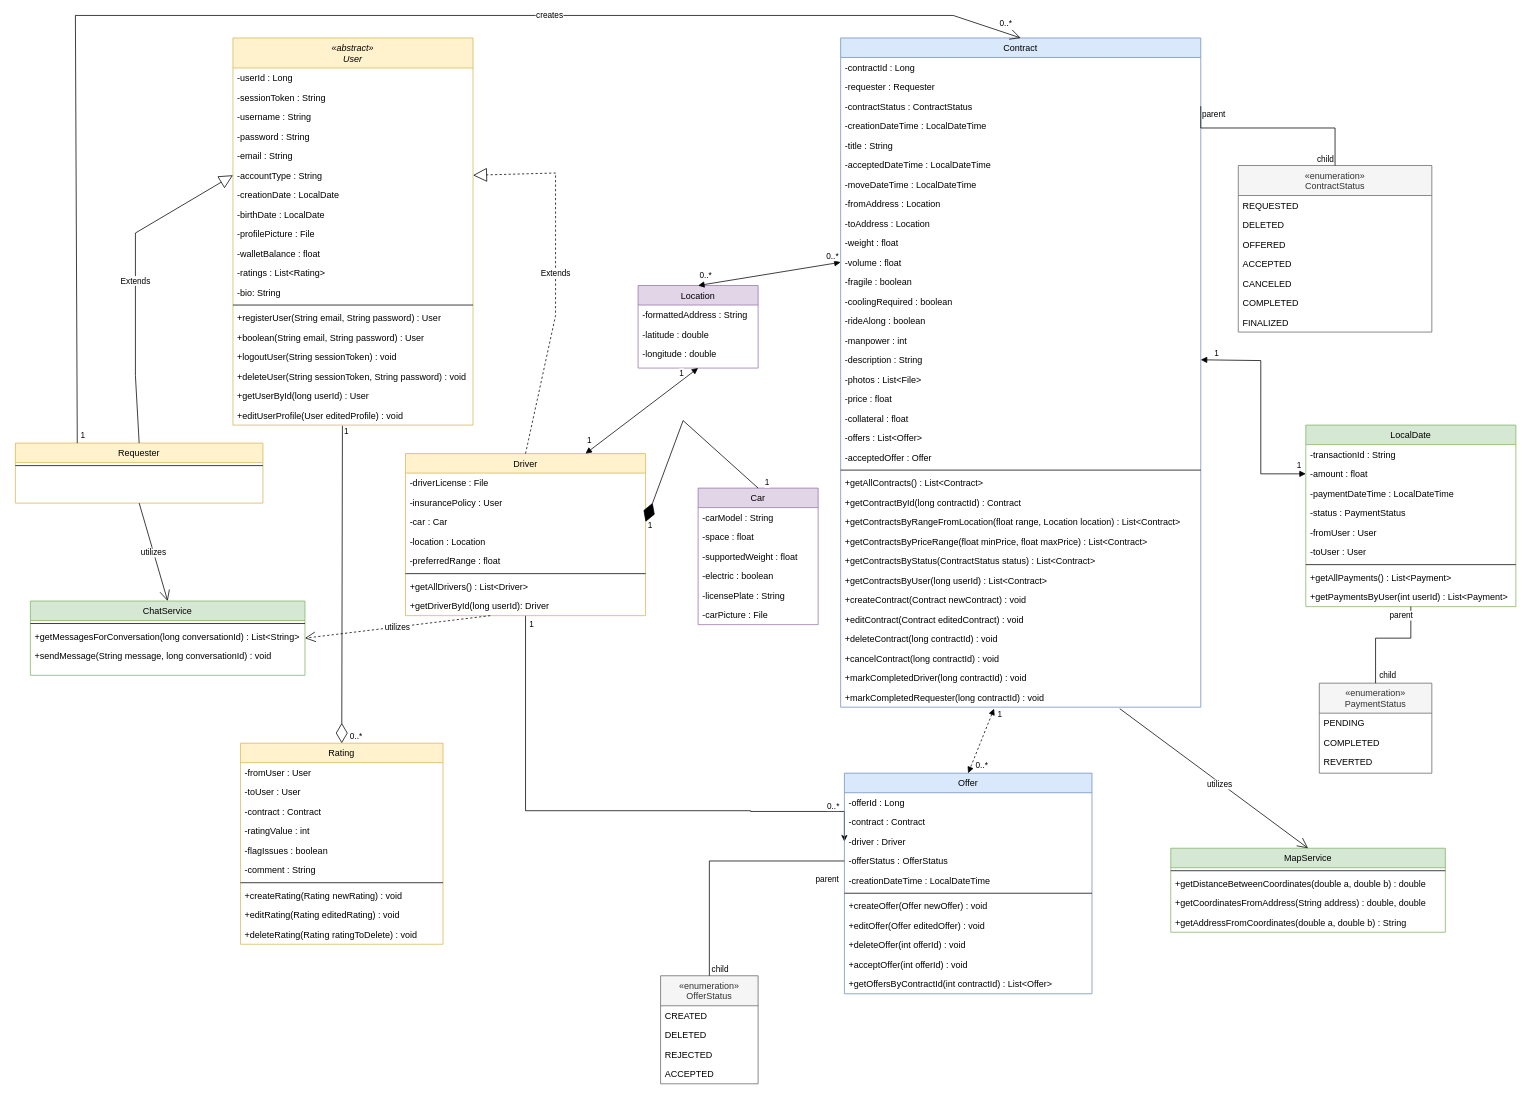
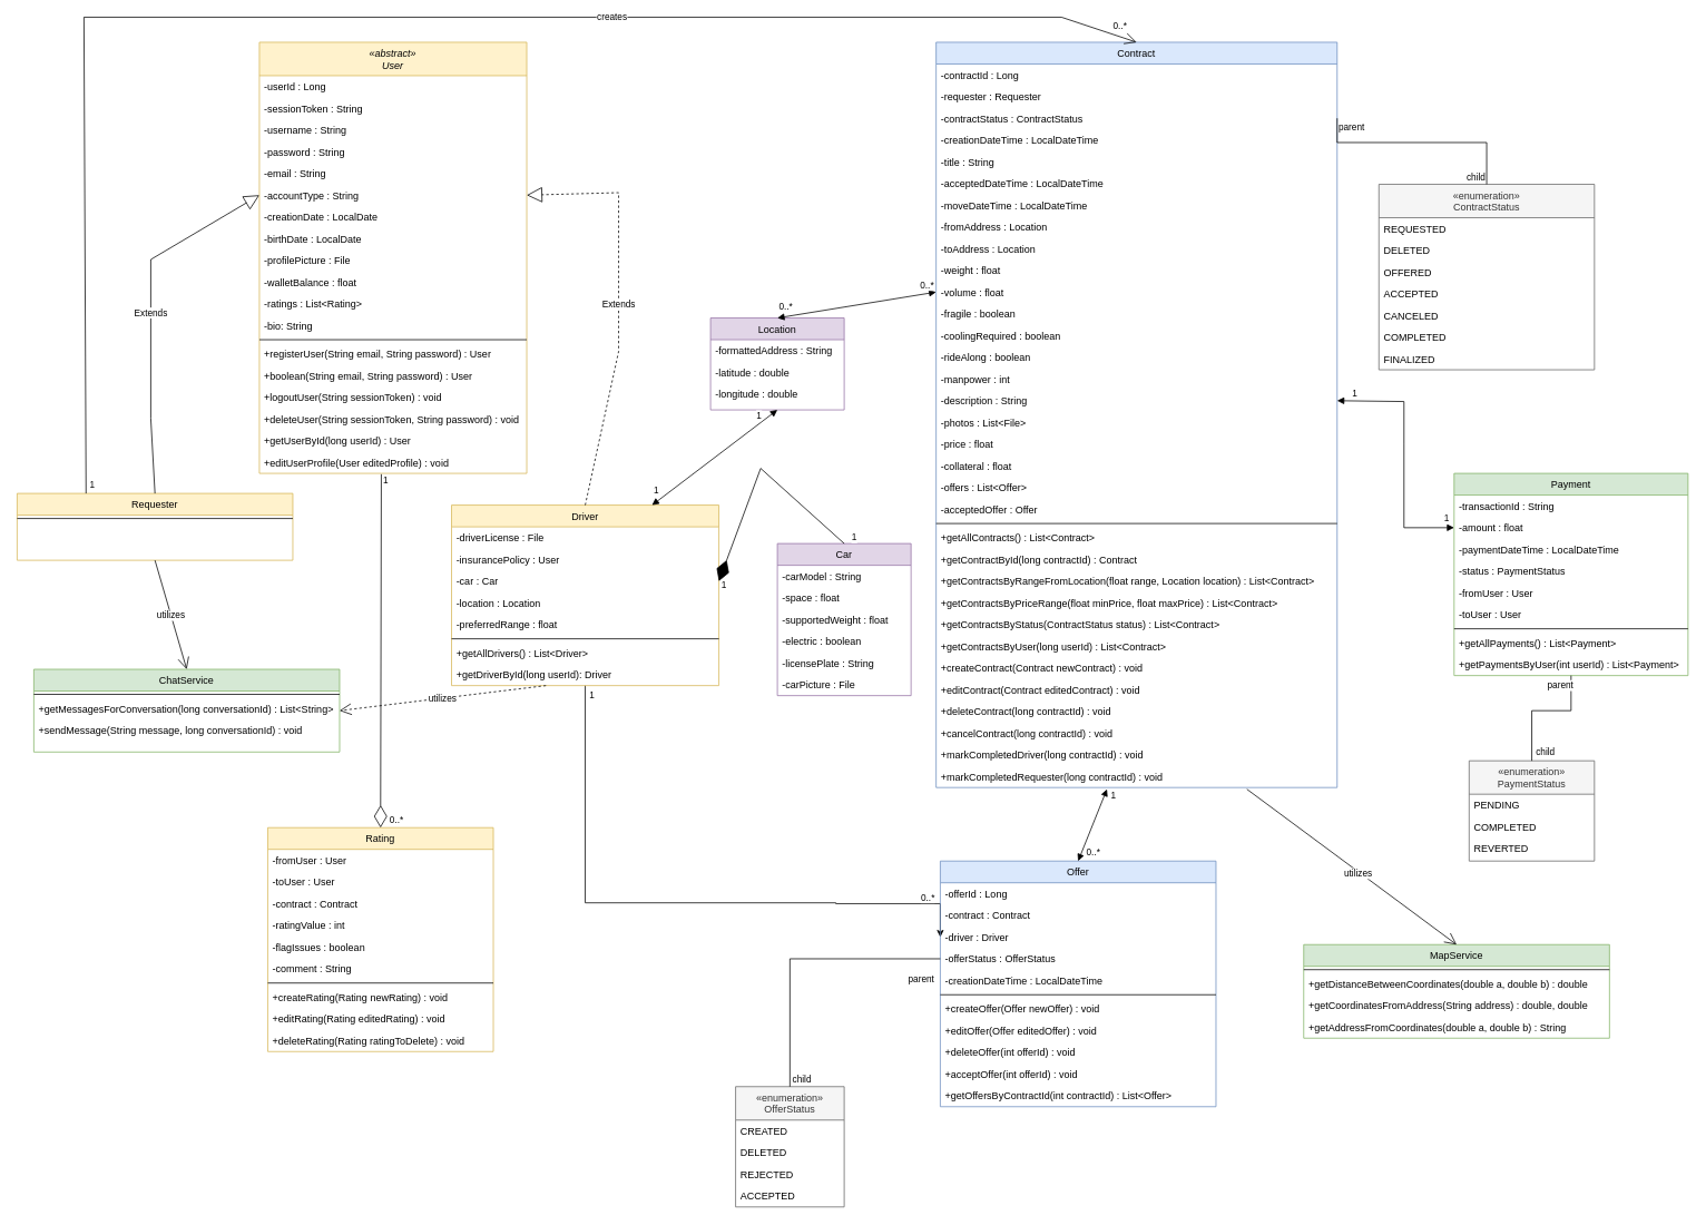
- <mxCell id="141" value="LocalDate" style="swimlane;fontStyle=0;align=center;verticalAlign=top;childLayout=stackLayout;horizontal=1;startSize=26;horizontalStack=0;resizeParent=1;resizeLast=0;collapsible=1;marginBottom=0;rounded=0;shadow=0;strokeWidth=1;fillColor=#d5e8d4;strokeColor=#82b366;" parent="1" vertex="1"><mxGeometry x="1740" y="566" width="280" height="242" as="geometry"><mxRectangle x="230" y="140" width="160" height="26" as="alternateBounds" /></mxGeometry></mxCell>
+ <mxCell id="141" value="Payment" style="swimlane;fontStyle=0;align=center;verticalAlign=top;childLayout=stackLayout;horizontal=1;startSize=26;horizontalStack=0;resizeParent=1;resizeLast=0;collapsible=1;marginBottom=0;rounded=0;shadow=0;strokeWidth=1;fillColor=#d5e8d4;strokeColor=#82b366;" parent="1" vertex="1"><mxGeometry x="1740" y="566" width="280" height="242" as="geometry"><mxRectangle x="230" y="140" width="160" height="26" as="alternateBounds" /></mxGeometry></mxCell>
- <mxCell id="140" value="" style="endArrow=block;startArrow=block;endFill=1;startFill=1;html=1;rounded=0;exitX=0.426;exitY=1.077;exitDx=0;exitDy=0;exitPerimeter=0;entryX=0.5;entryY=0;entryDx=0;entryDy=0;dashed=1;" parent="1" source="68" target="81" edge="1"><mxGeometry width="160" relative="1" as="geometry"><mxPoint x="1230" y="900" as="sourcePoint" /><mxPoint x="1390" y="900" as="targetPoint" /></mxGeometry></mxCell>
+ <mxCell id="140" value="" style="endArrow=block;startArrow=block;endFill=1;startFill=1;html=1;rounded=0;exitX=0.426;exitY=1.077;exitDx=0;exitDy=0;exitPerimeter=0;entryX=0.5;entryY=0;entryDx=0;entryDy=0;" parent="1" source="68" target="81" edge="1"><mxGeometry width="160" relative="1" as="geometry"><mxPoint x="1230" y="900" as="sourcePoint" /><mxPoint x="1390" y="900" as="targetPoint" /></mxGeometry></mxCell>
